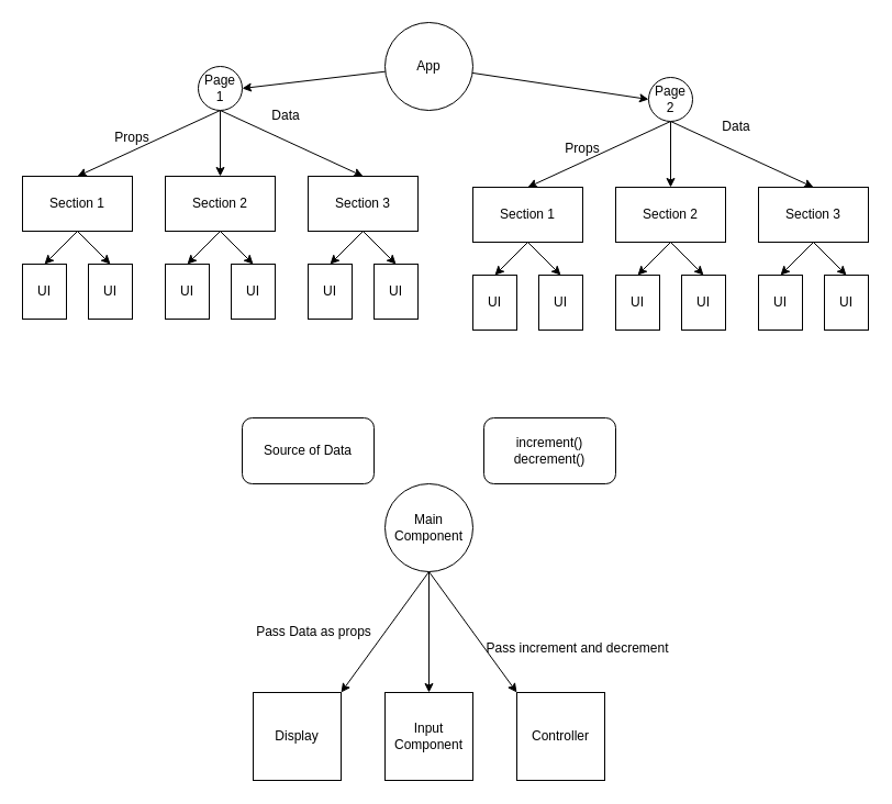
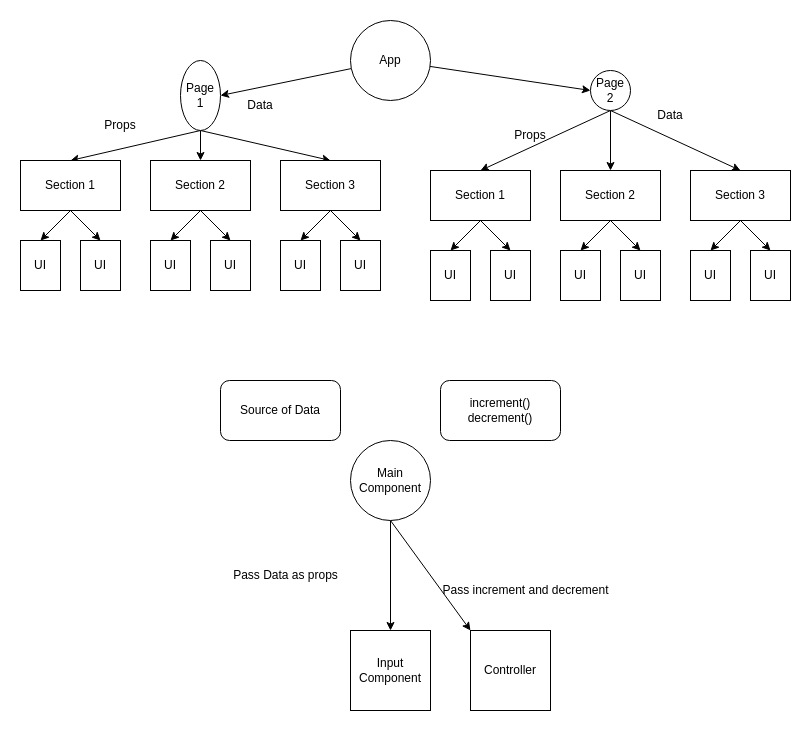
- <mxCell id="5" value="Page 1" style="ellipse;whiteSpace=wrap;html=1;aspect=fixed;" parent="1" vertex="1"><mxGeometry x="180" y="60" width="40" height="40" as="geometry" /></mxCell>
+ <mxCell id="5" value="Page 1" style="ellipse;whiteSpace=wrap;html=1;aspect=fixed;" parent="1" vertex="1"><mxGeometry x="180" y="60" width="40" height="70" as="geometry" /></mxCell>
- <mxCell id="46" style="edgeStyle=none;html=1;exitX=0.5;exitY=1;exitDx=0;exitDy=0;entryX=1;entryY=0;entryDx=0;entryDy=0;entryPerimeter=0;rounded=1;" edge="1" parent="1" source="50" target="53"><mxGeometry relative="1" as="geometry" /></mxCell>
- <mxCell id="53" value="Display" style="whiteSpace=wrap;html=1;aspect=fixed;" vertex="1" parent="1"><mxGeometry x="230" y="630" width="80" height="80" as="geometry" /></mxCell>
